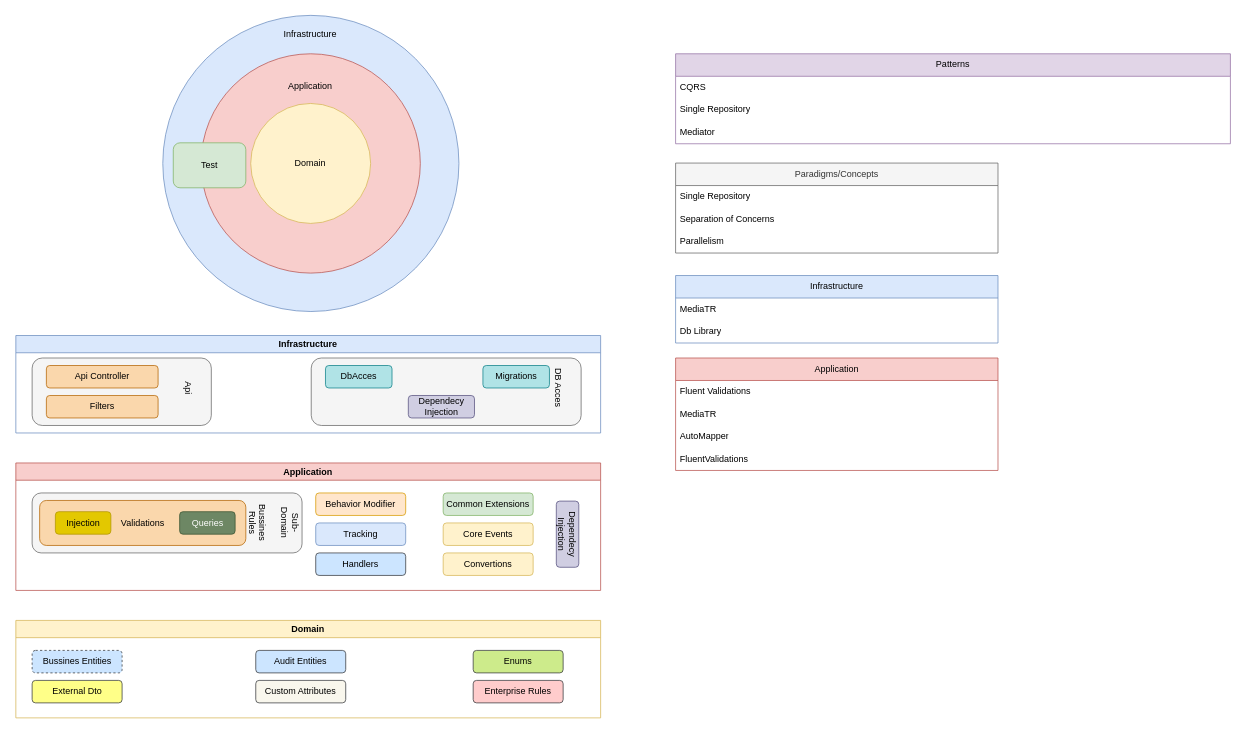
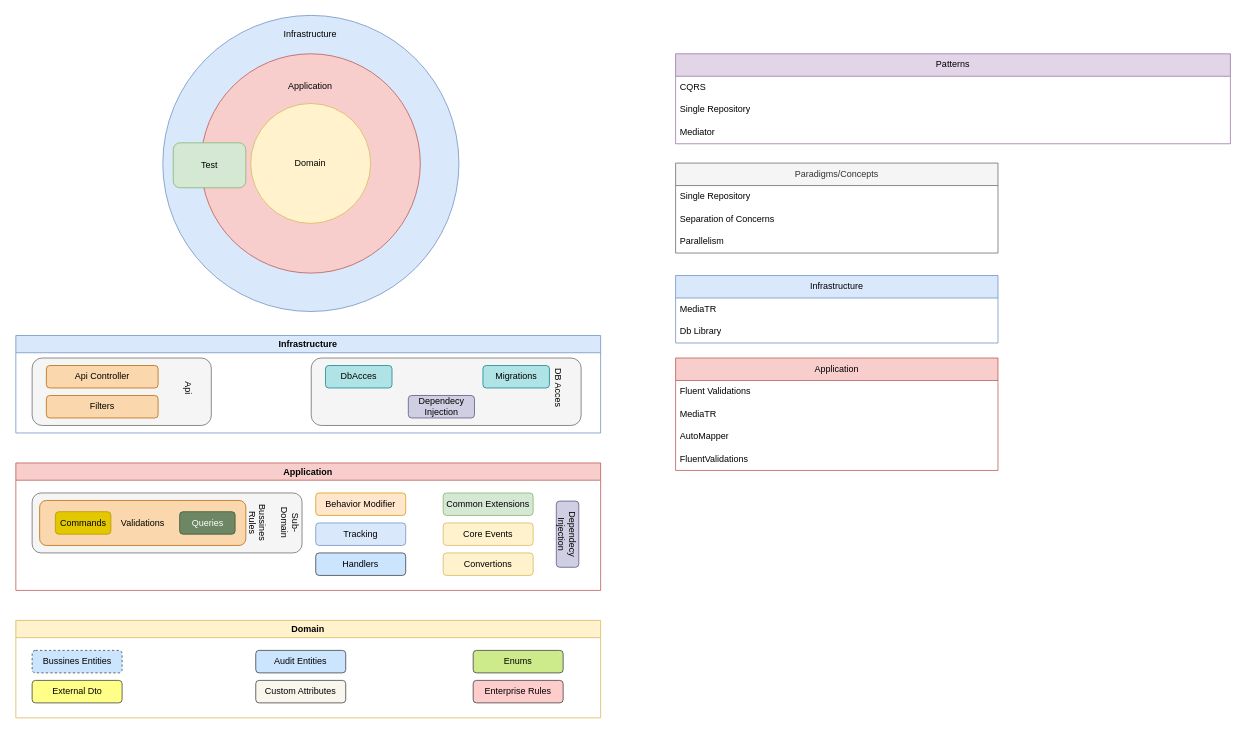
- <mxCell id="22" value="Injection" style="rounded=1;whiteSpace=wrap;html=1;fillColor=#e3c800;fontColor=#000000;strokeColor=#B09500;" parent="19" vertex="1"><mxGeometry x="52.75" y="65" width="74" height="30" as="geometry" /></mxCell>
+ <mxCell id="22" value="Commands" style="rounded=1;whiteSpace=wrap;html=1;fillColor=#e3c800;fontColor=#000000;strokeColor=#B09500;" parent="19" vertex="1"><mxGeometry x="52.75" y="65" width="74" height="30" as="geometry" /></mxCell>
